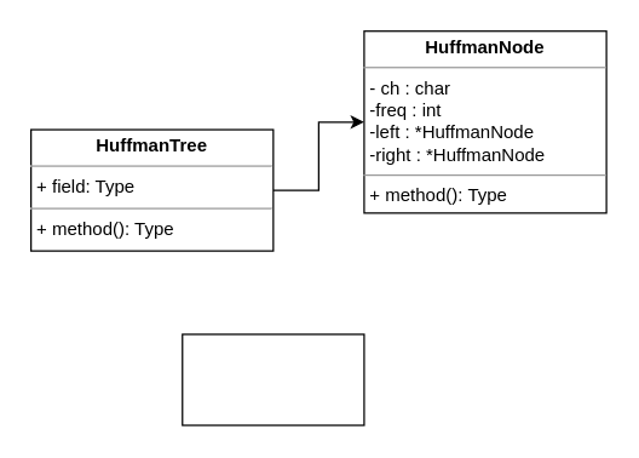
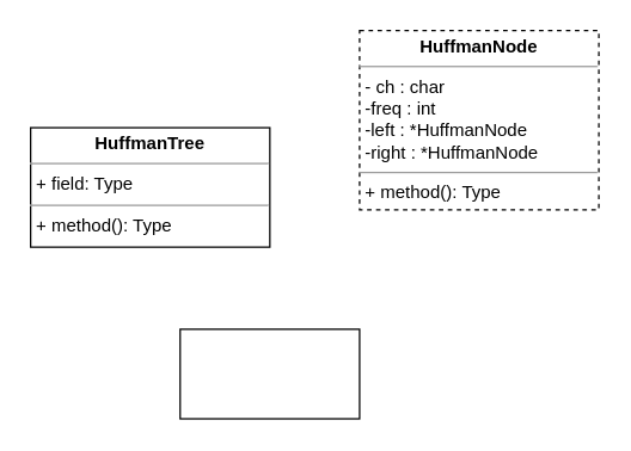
- <mxCell id="4" value="&lt;p style=&quot;margin:0px;margin-top:4px;text-align:center;&quot;&gt;&lt;b&gt;HuffmanNode&lt;/b&gt;&lt;br&gt;&lt;/p&gt;&lt;hr size=&quot;1&quot;&gt;&lt;p style=&quot;margin:0px;margin-left:4px;&quot;&gt;- ch : char&lt;/p&gt;&lt;p style=&quot;margin:0px;margin-left:4px;&quot;&gt;-freq : int&lt;/p&gt;&lt;p style=&quot;margin:0px;margin-left:4px;&quot;&gt;-left : *HuffmanNode&lt;/p&gt;&lt;p style=&quot;margin:0px;margin-left:4px;&quot;&gt;-right : *HuffmanNode&lt;br&gt;&lt;/p&gt;&lt;hr size=&quot;1&quot;&gt;&lt;p style=&quot;margin:0px;margin-left:4px;&quot;&gt;+ method(): Type&lt;/p&gt;" style="verticalAlign=top;align=left;overflow=fill;fontSize=12;fontFamily=Helvetica;html=1;" parent="1" vertex="1"><mxGeometry x="240" y="20" width="160" height="120" as="geometry" /></mxCell>
+ <mxCell id="4" value="&lt;p style=&quot;margin:0px;margin-top:4px;text-align:center;&quot;&gt;&lt;b&gt;HuffmanNode&lt;/b&gt;&lt;br&gt;&lt;/p&gt;&lt;hr size=&quot;1&quot;&gt;&lt;p style=&quot;margin:0px;margin-left:4px;&quot;&gt;- ch : char&lt;/p&gt;&lt;p style=&quot;margin:0px;margin-left:4px;&quot;&gt;-freq : int&lt;/p&gt;&lt;p style=&quot;margin:0px;margin-left:4px;&quot;&gt;-left : *HuffmanNode&lt;/p&gt;&lt;p style=&quot;margin:0px;margin-left:4px;&quot;&gt;-right : *HuffmanNode&lt;br&gt;&lt;/p&gt;&lt;hr size=&quot;1&quot;&gt;&lt;p style=&quot;margin:0px;margin-left:4px;&quot;&gt;+ method(): Type&lt;/p&gt;" style="verticalAlign=top;align=left;overflow=fill;fontSize=12;fontFamily=Helvetica;html=1;dashed=1;" parent="1" vertex="1"><mxGeometry x="240" y="20" width="160" height="120" as="geometry" /></mxCell>
- <mxCell id="2" style="edgeStyle=orthogonalEdgeStyle;rounded=0;orthogonalLoop=1;jettySize=auto;html=1;exitX=1;exitY=0.5;exitDx=0;exitDy=0;entryX=0;entryY=0.5;entryDx=0;entryDy=0;" parent="1" source="3" target="4" edge="1"><mxGeometry relative="1" as="geometry" /></mxCell>
